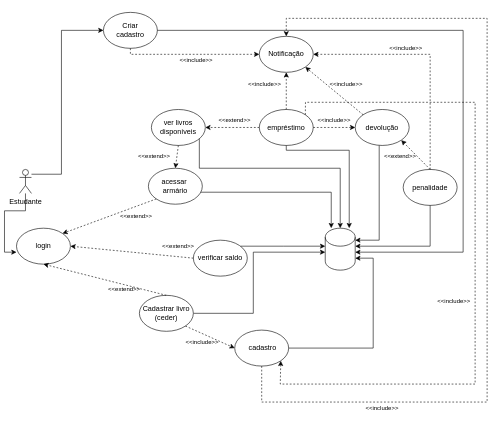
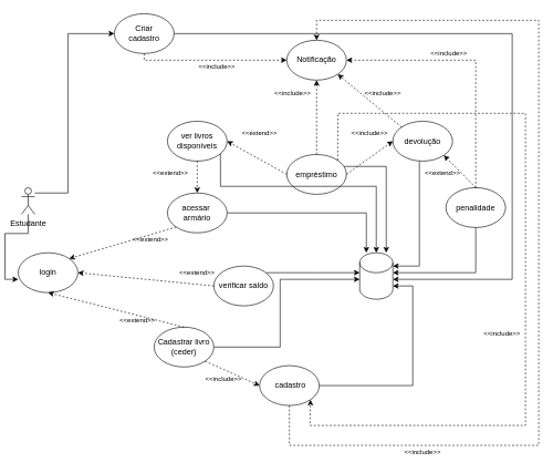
- <mxCell id="5" value="empréstimo" style="ellipse;whiteSpace=wrap;html=1;" vertex="1" parent="1"><mxGeometry x="425" y="182" width="90" height="60" as="geometry" /></mxCell>
+ <mxCell id="5" value="empréstimo" style="ellipse;whiteSpace=wrap;html=1;" vertex="1" parent="1"><mxGeometry x="425" y="232" width="90" height="60" as="geometry" /></mxCell>
- <mxCell id="15" value="acessar&amp;nbsp; armário" style="ellipse;whiteSpace=wrap;html=1;" vertex="1" parent="1"><mxGeometry x="240" y="280" width="90" height="60" as="geometry" /></mxCell>
+ <mxCell id="15" value="acessar&amp;nbsp; armário" style="ellipse;whiteSpace=wrap;html=1;" vertex="1" parent="1"><mxGeometry x="245" y="290" width="90" height="60" as="geometry" /></mxCell>
